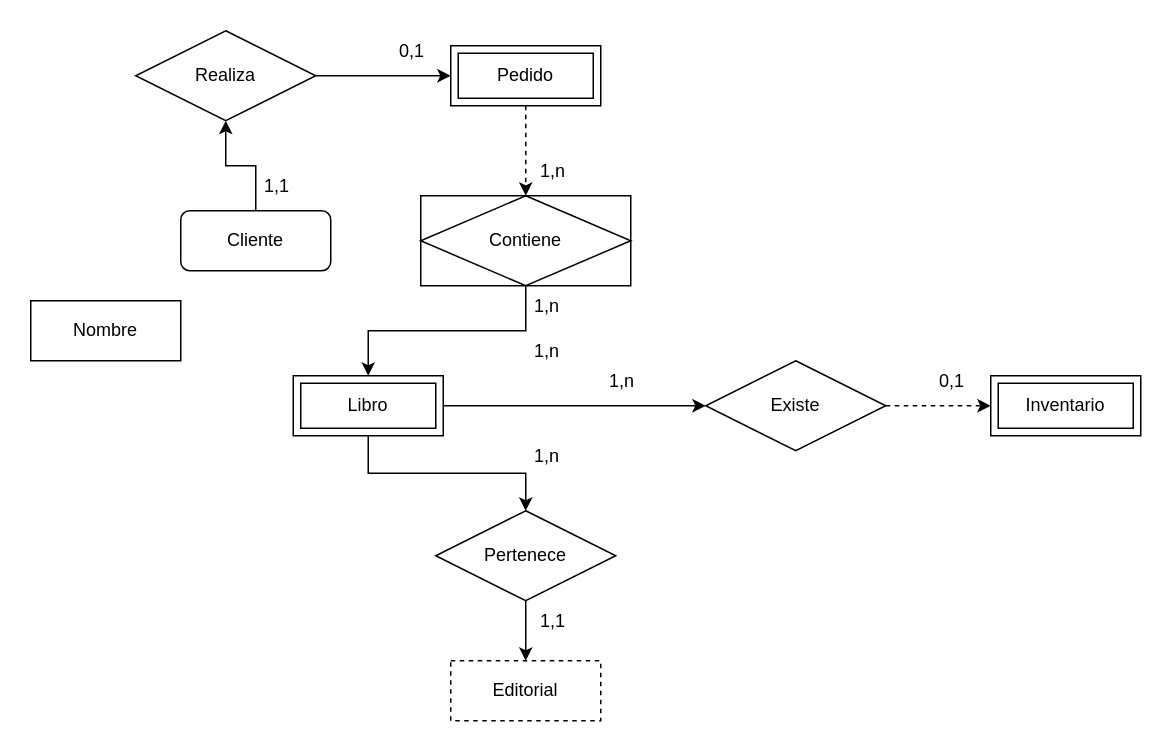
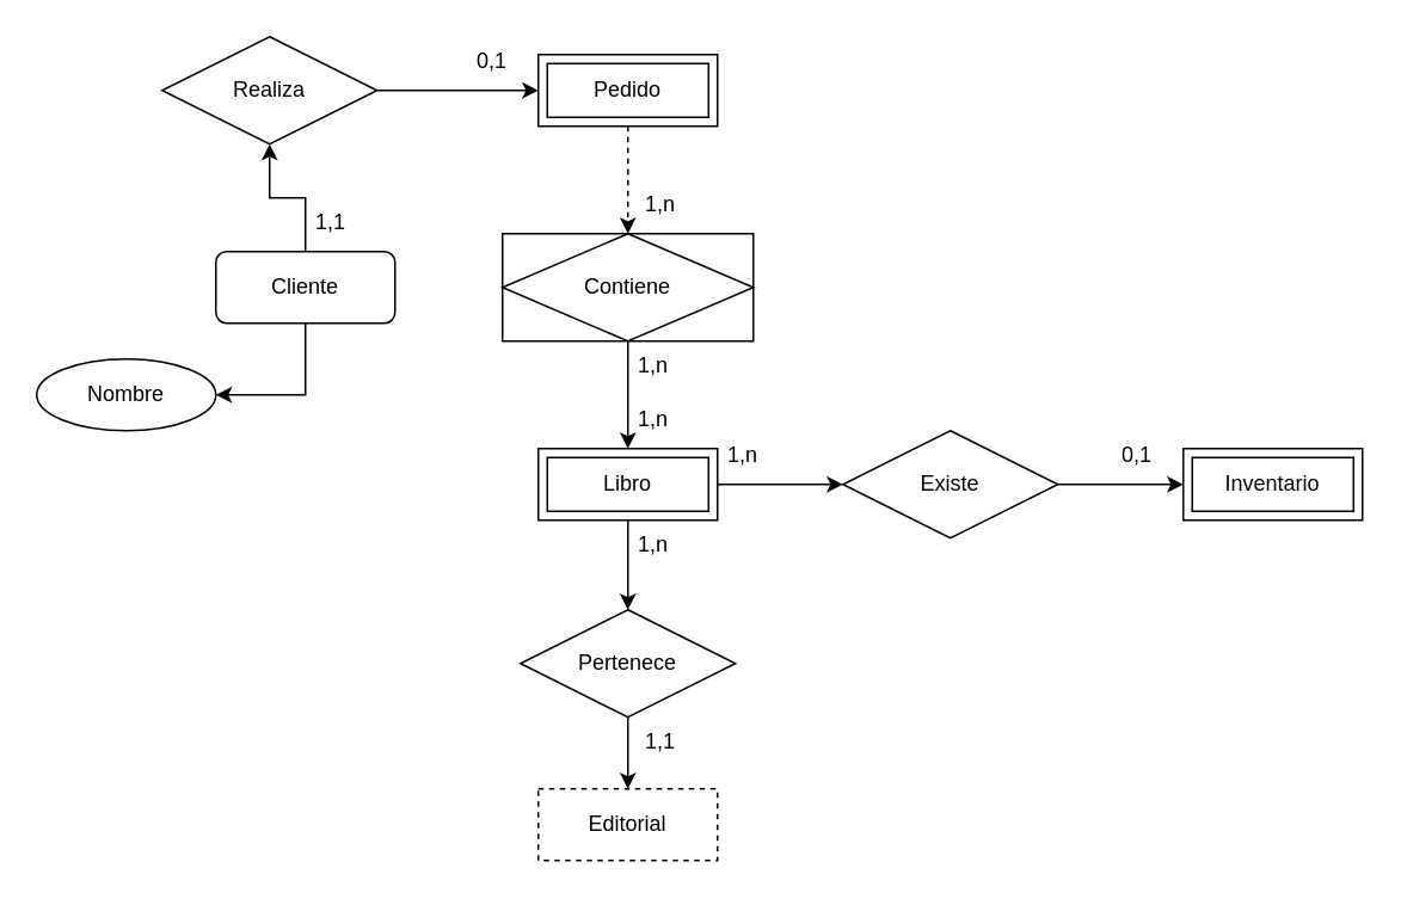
- <mxCell id="29" value="Nombre" style="whiteSpace=wrap;html=1;align=center;rounded=0;" vertex="1" parent="1"><mxGeometry x="20" y="200" width="100" height="40" as="geometry" /></mxCell>
+ <mxCell id="29" value="Nombre" style="ellipse;whiteSpace=wrap;html=1;align=center;" vertex="1" parent="1"><mxGeometry x="20" y="200" width="100" height="40" as="geometry" /></mxCell>
+ <mxCell id="3" style="edgeStyle=orthogonalEdgeStyle;rounded=0;orthogonalLoop=1;jettySize=auto;html=1;exitX=0.5;exitY=1;exitDx=0;exitDy=0;entryX=1;entryY=0.5;entryDx=0;entryDy=0;" edge="1" parent="1" source="4" target="29"><mxGeometry relative="1" as="geometry" /></mxCell>
- <mxCell id="15" value="Libro" style="shape=ext;margin=3;double=1;whiteSpace=wrap;html=1;align=center;" vertex="1" parent="1"><mxGeometry x="195" y="250" width="100" height="40" as="geometry" /></mxCell>
+ <mxCell id="15" value="Libro" style="shape=ext;margin=3;double=1;whiteSpace=wrap;html=1;align=center;" vertex="1" parent="1"><mxGeometry x="300" y="250" width="100" height="40" as="geometry" /></mxCell>
- <mxCell id="17" style="edgeStyle=orthogonalEdgeStyle;rounded=0;orthogonalLoop=1;jettySize=auto;html=1;exitX=1;exitY=0.5;exitDx=0;exitDy=0;entryX=0;entryY=0.5;entryDx=0;entryDy=0;dashed=1;" edge="1" parent="1" source="18" target="19"><mxGeometry relative="1" as="geometry" /></mxCell>
+ <mxCell id="17" style="edgeStyle=orthogonalEdgeStyle;rounded=0;orthogonalLoop=1;jettySize=auto;html=1;exitX=1;exitY=0.5;exitDx=0;exitDy=0;entryX=0;entryY=0.5;entryDx=0;entryDy=0;" edge="1" parent="1" source="18" target="19"><mxGeometry relative="1" as="geometry" /></mxCell>
